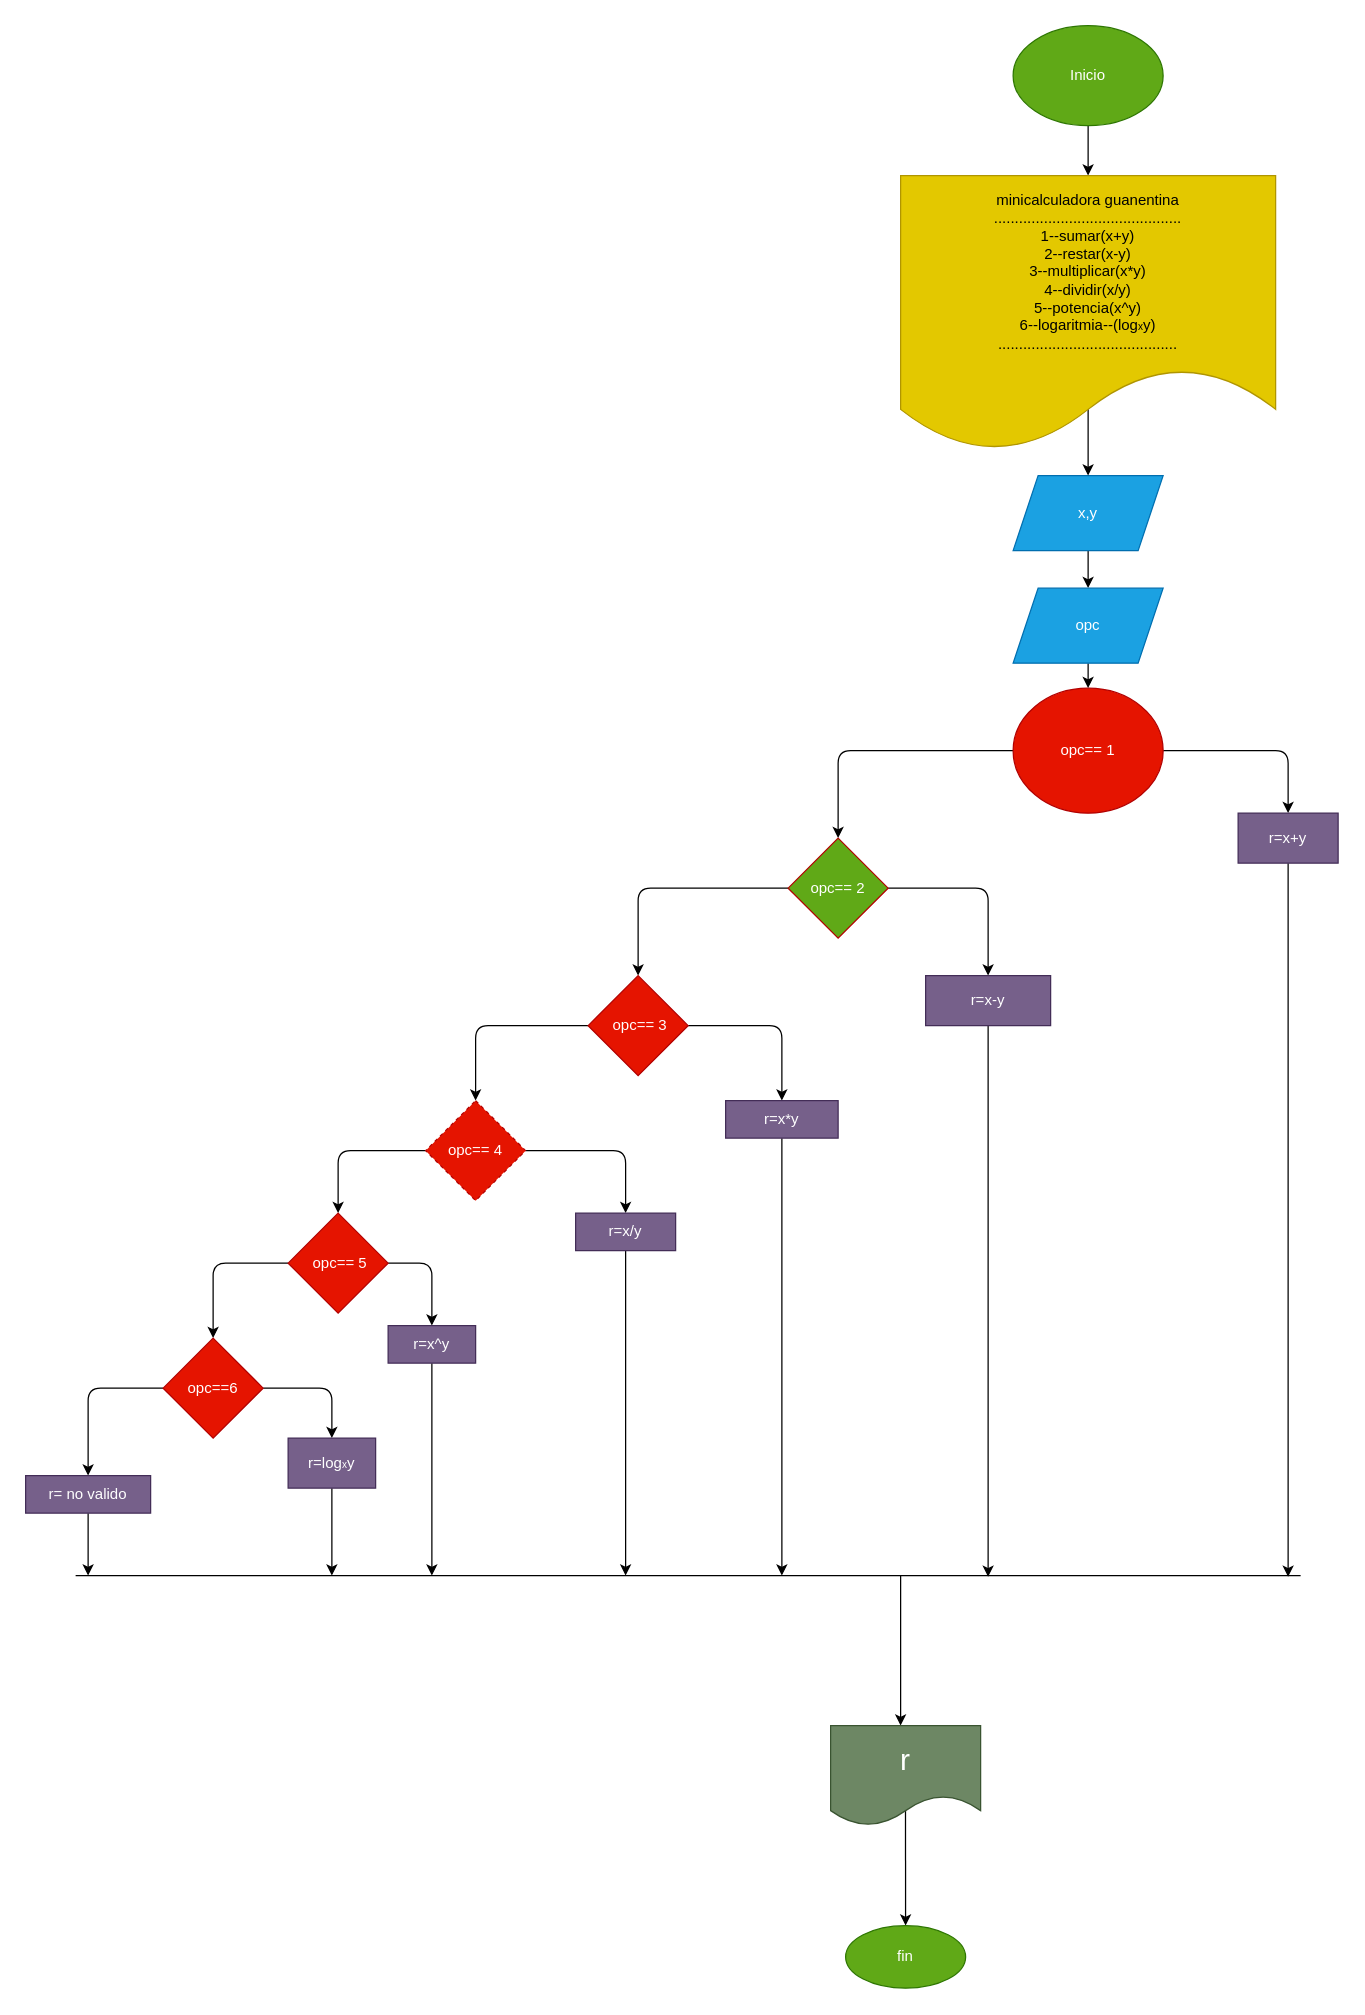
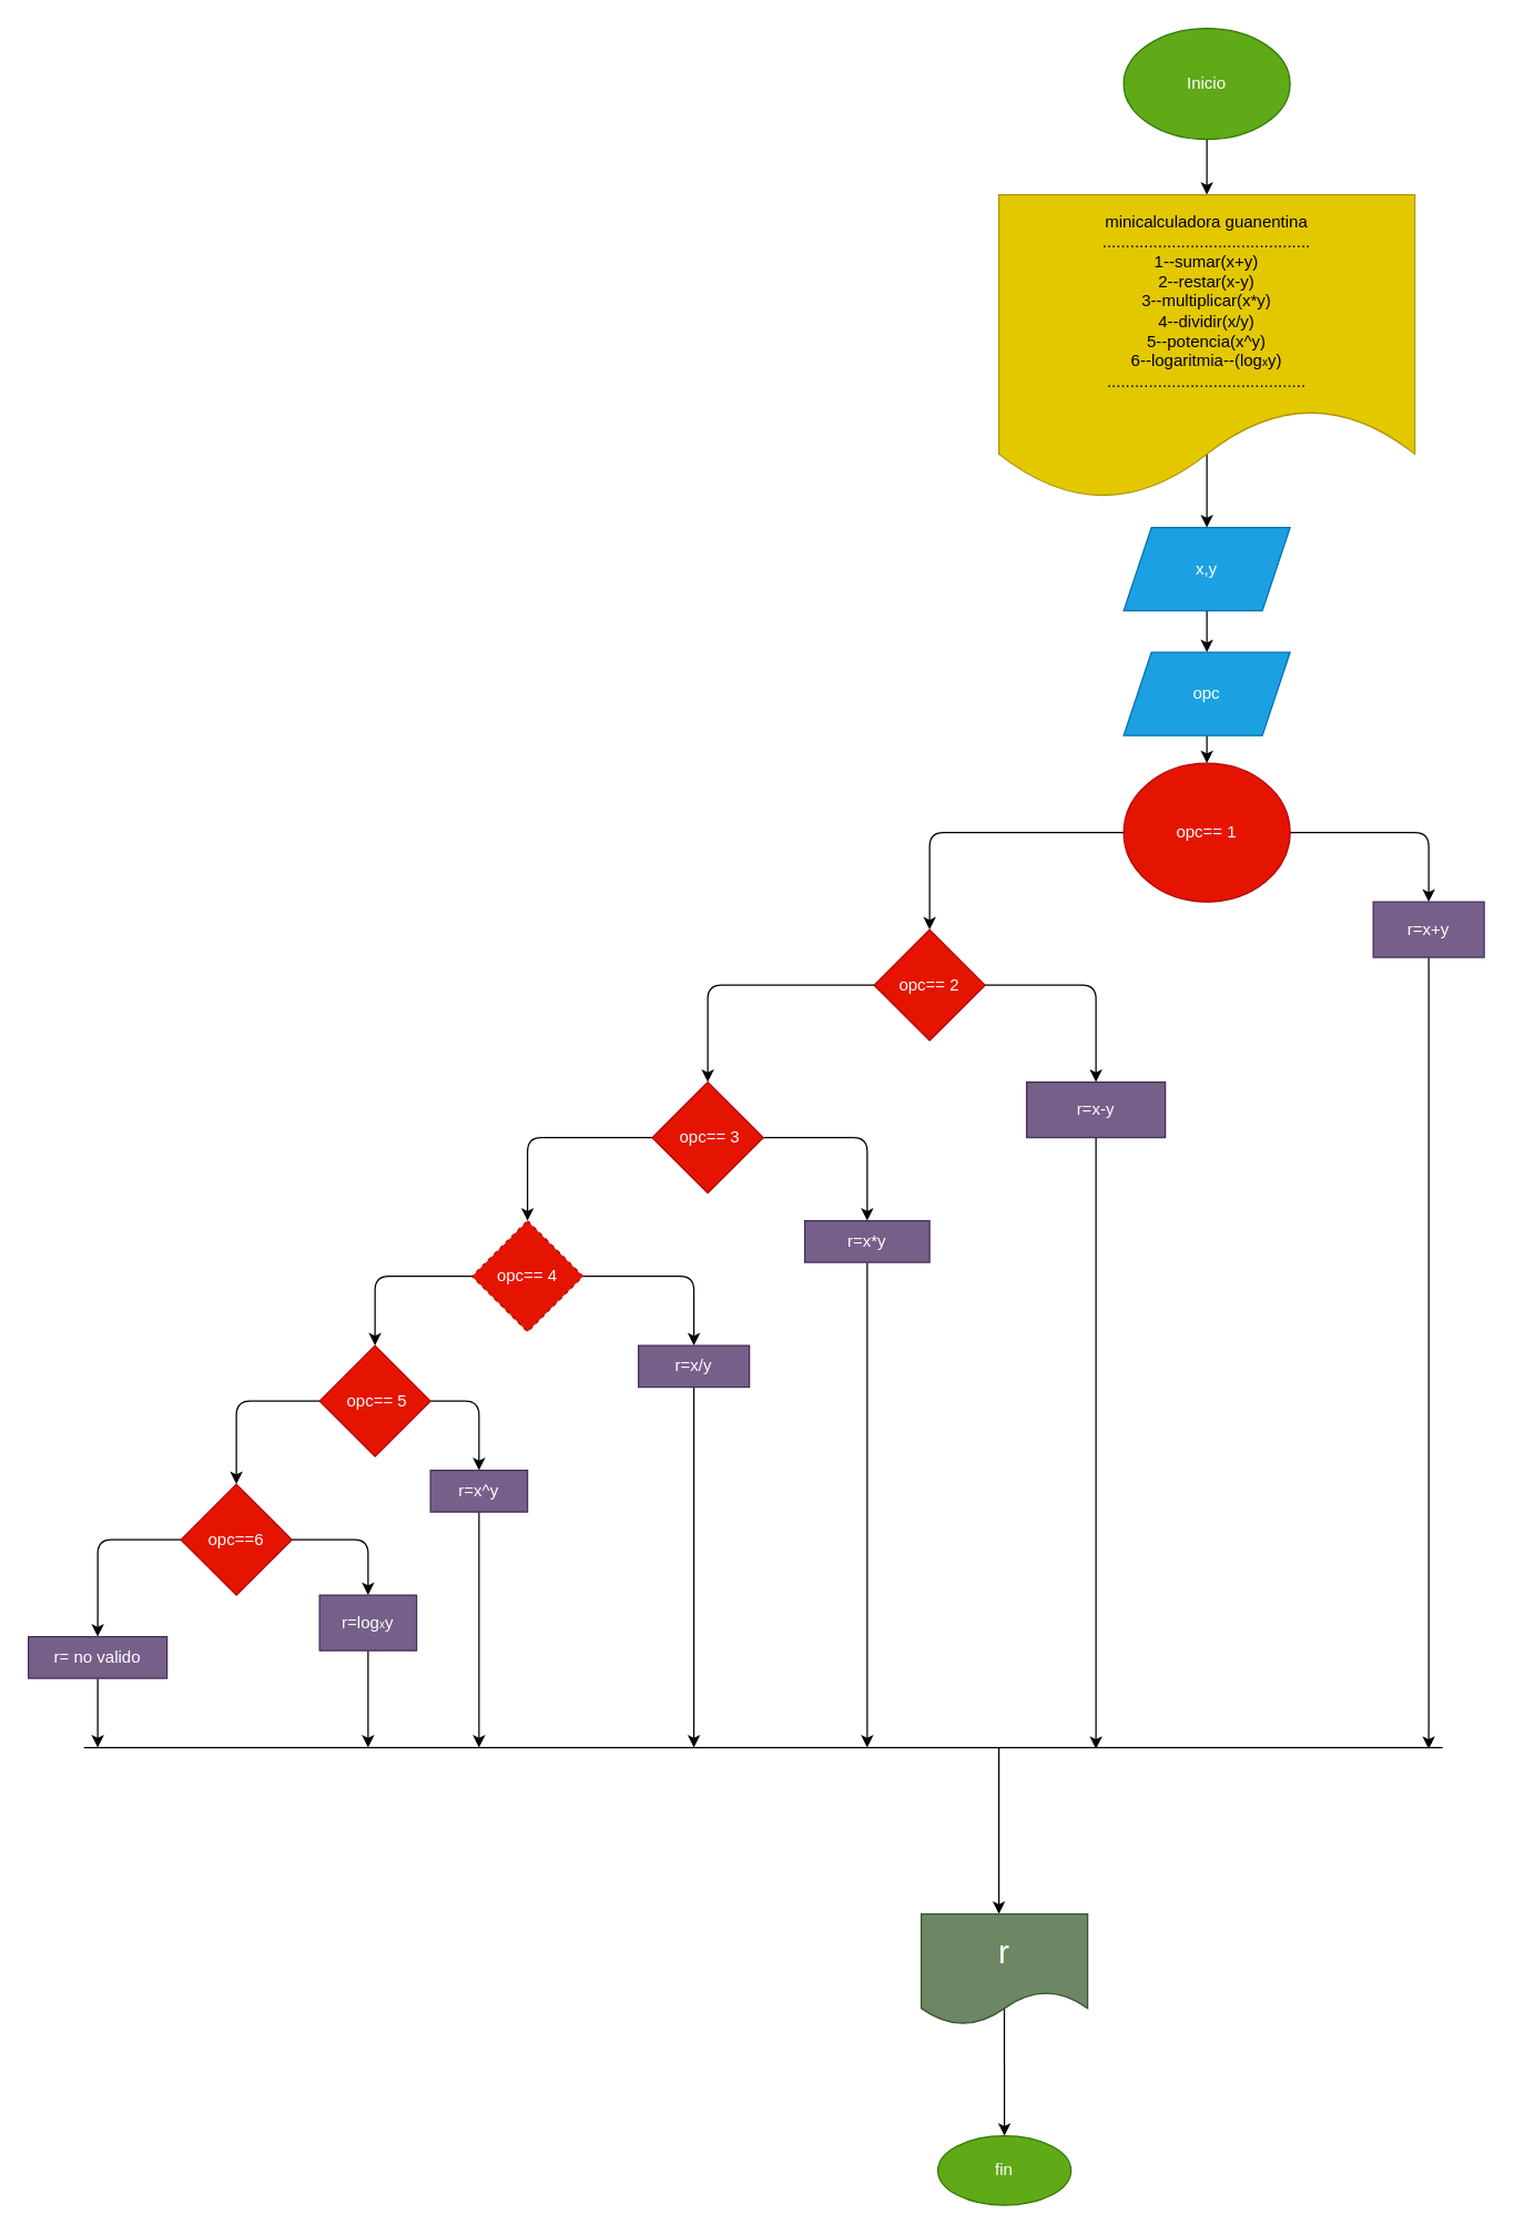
- <mxCell id="18" value="opc== 2" style="rhombus;whiteSpace=wrap;html=1;fillColor=#60a917;fontColor=#ffffff;strokeColor=#B20000;" parent="1" vertex="1"><mxGeometry x="630" y="670" width="80" height="80" as="geometry" /></mxCell>
+ <mxCell id="18" value="opc== 2" style="rhombus;whiteSpace=wrap;html=1;fillColor=#e51400;fontColor=#ffffff;strokeColor=#B20000;" parent="1" vertex="1"><mxGeometry x="630" y="670" width="80" height="80" as="geometry" /></mxCell>
